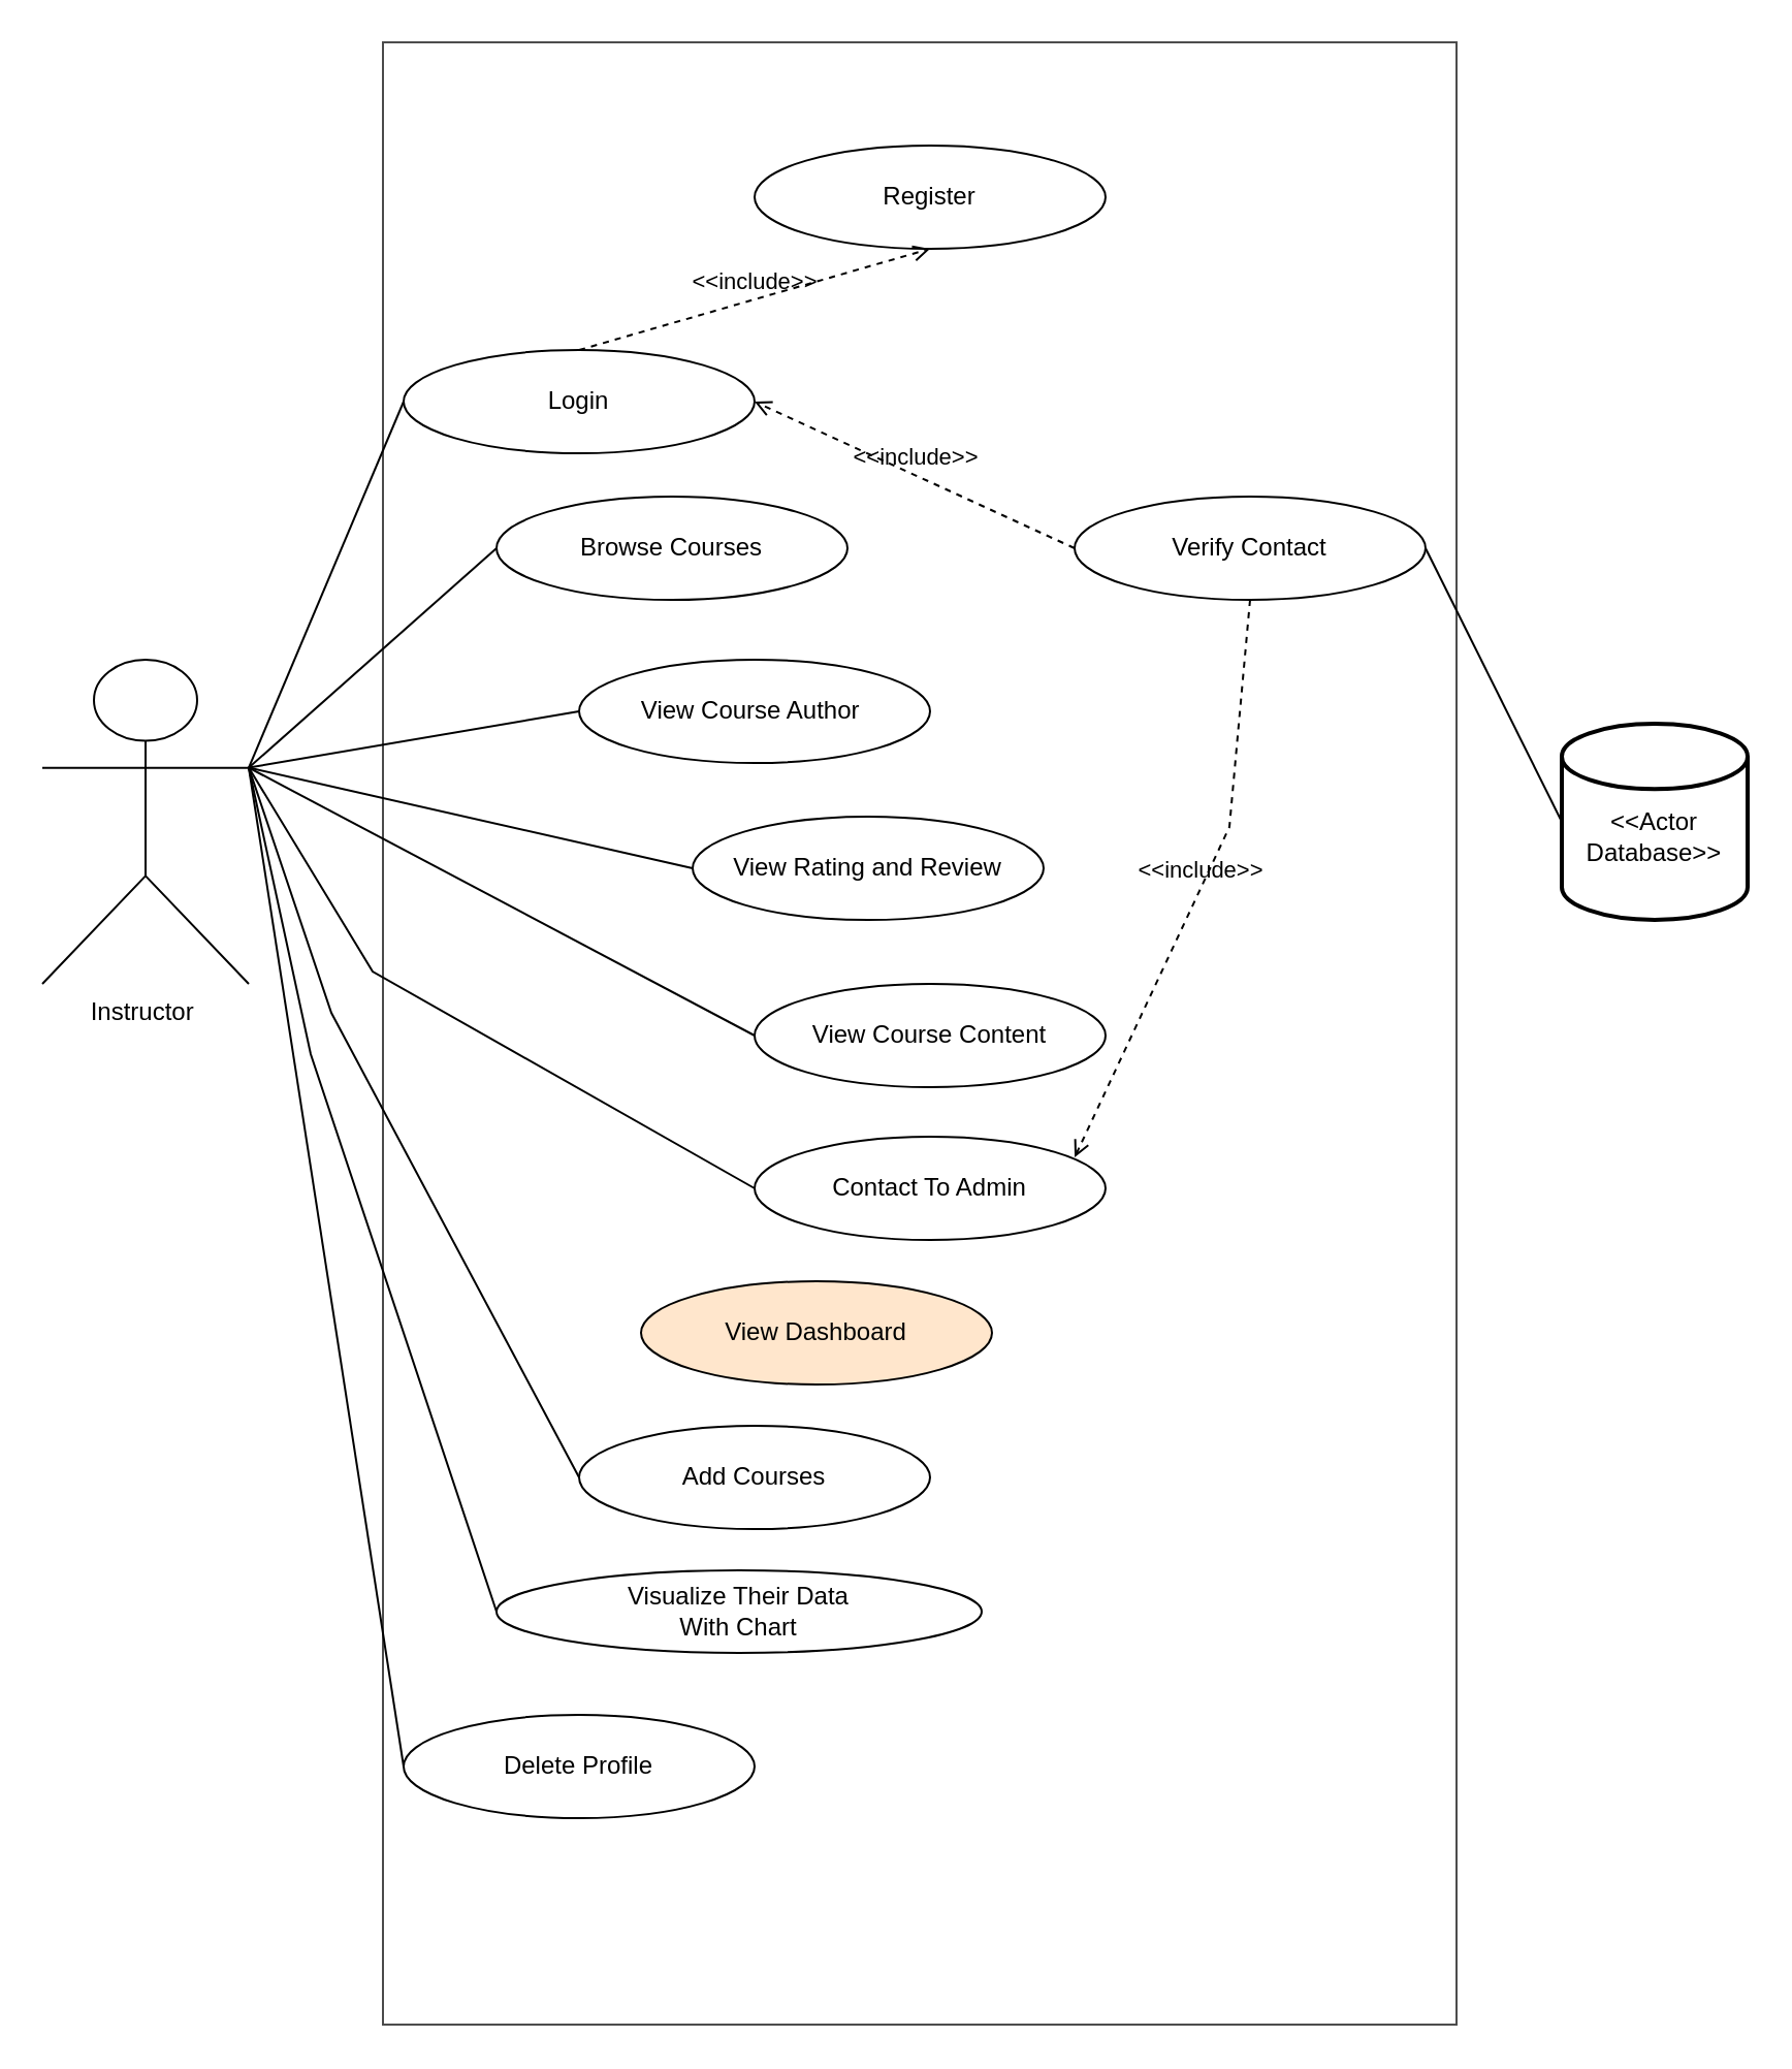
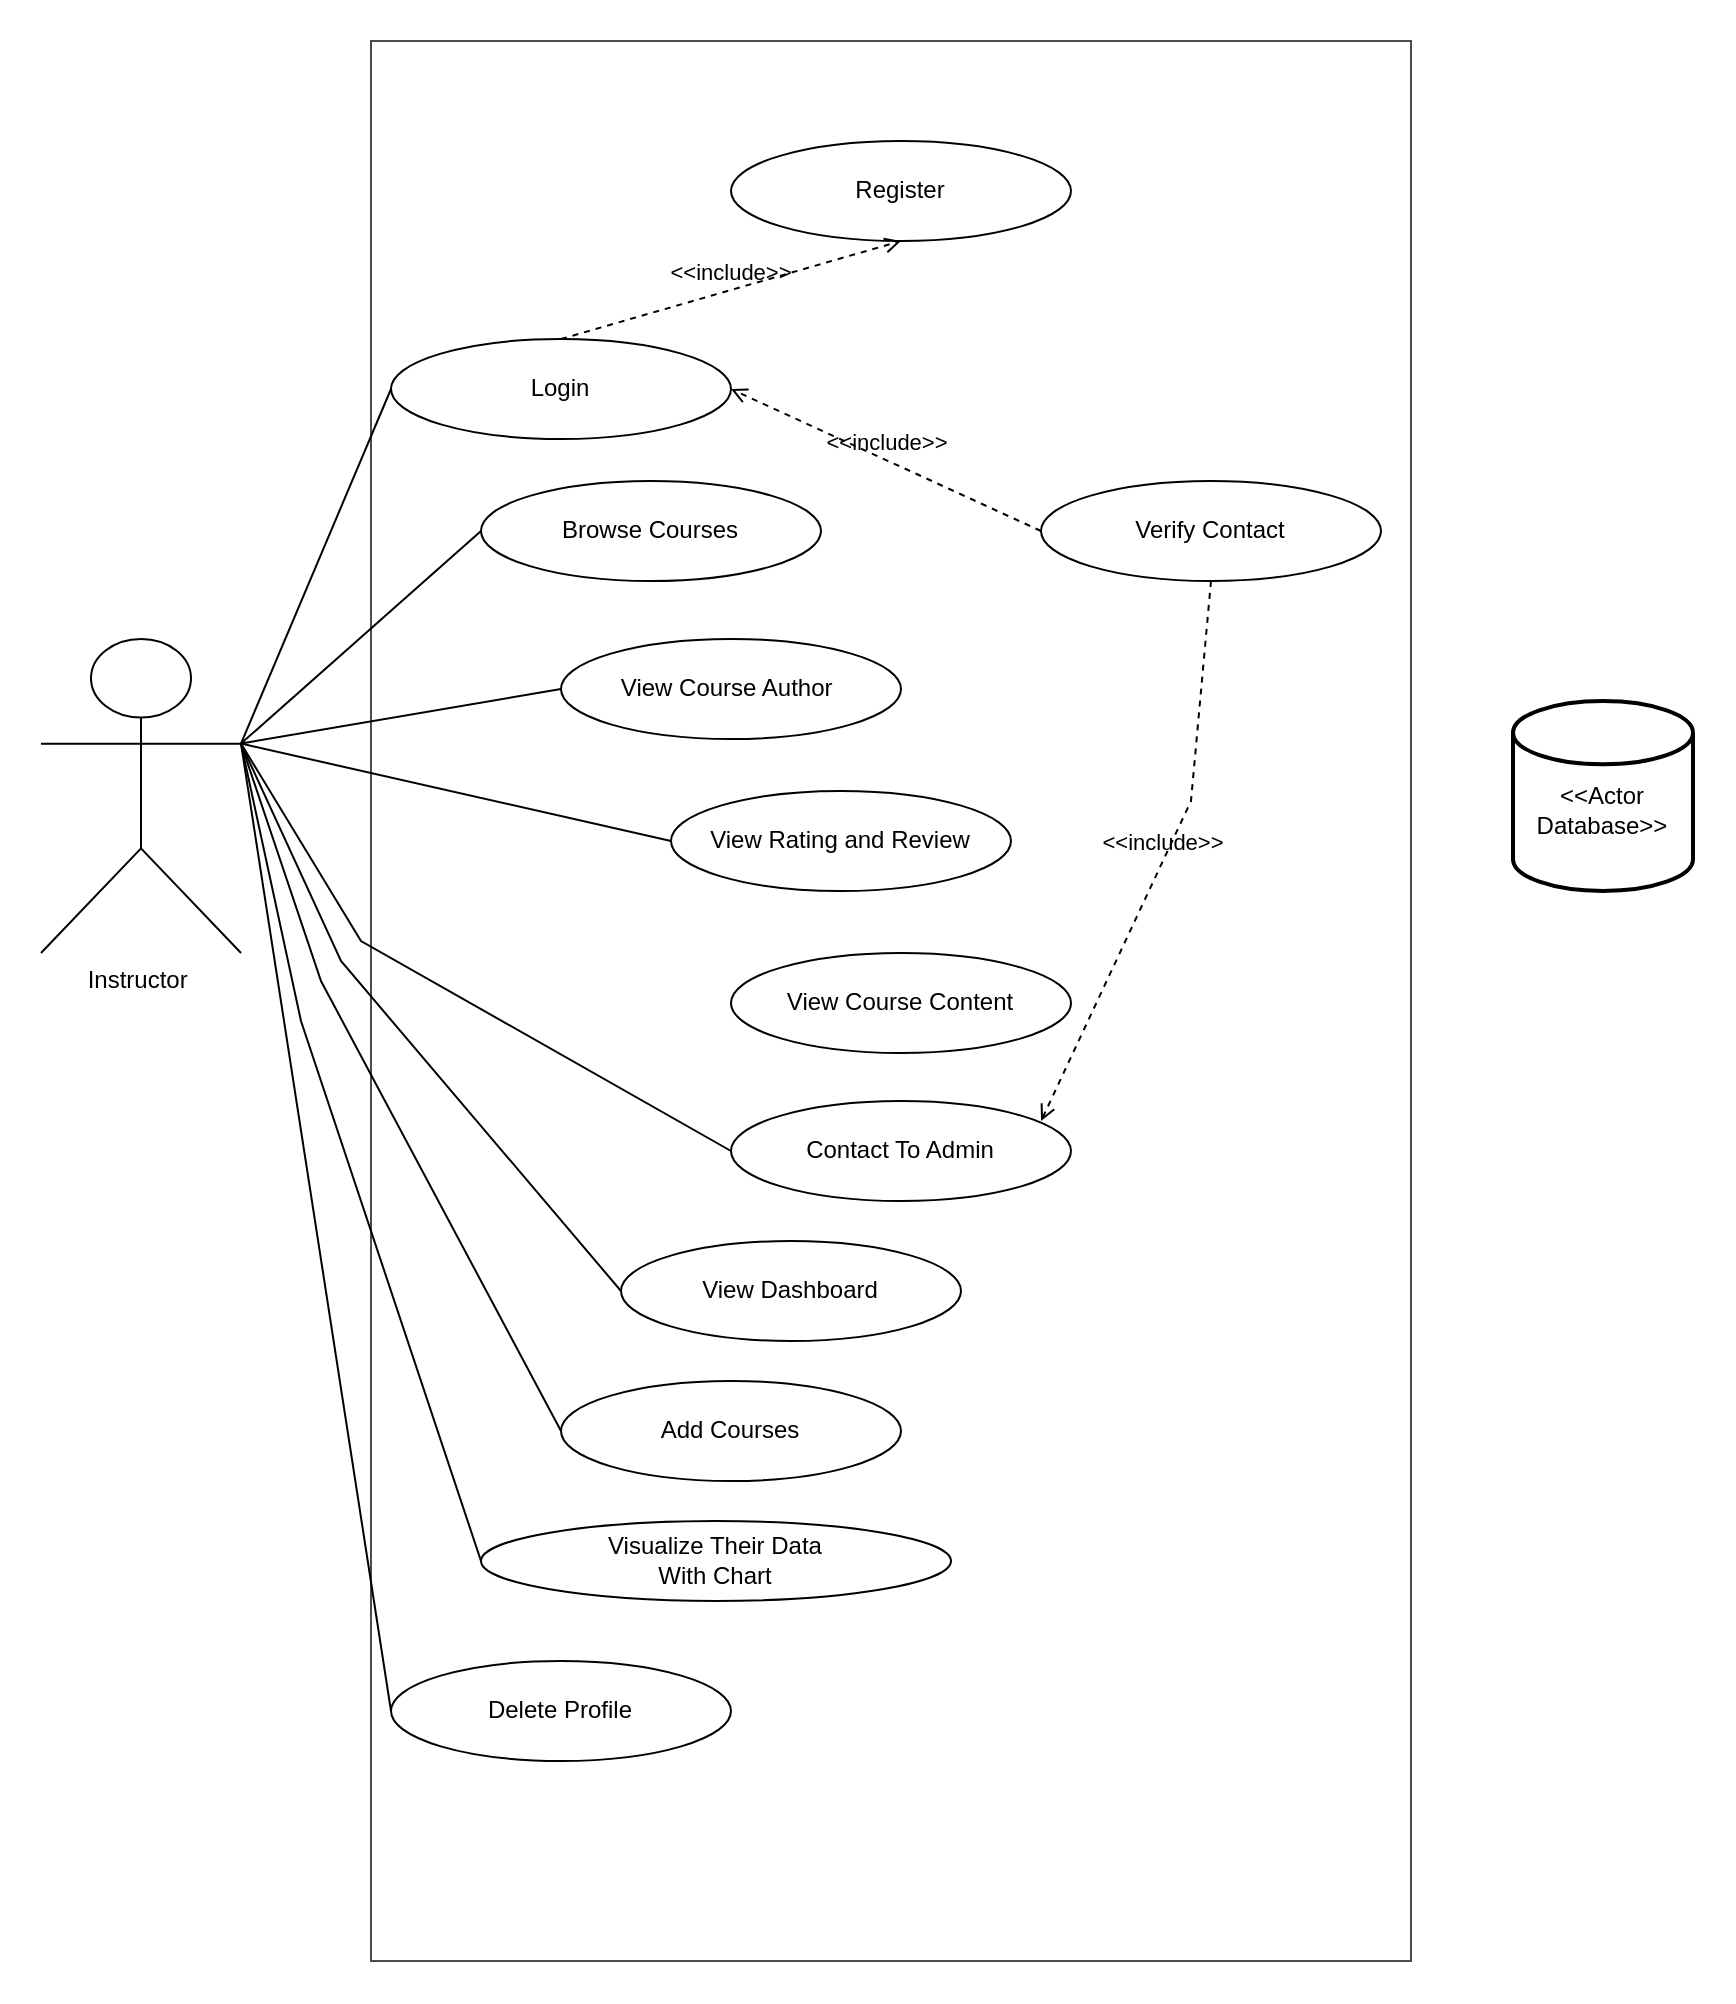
- <mxCell id="29" value="" style="endArrow=none;html=1;rounded=0;entryX=0;entryY=0.5;entryDx=0;entryDy=0;entryPerimeter=0;exitX=1;exitY=0.5;exitDx=0;exitDy=0;" parent="1" source="5" target="4" edge="1"><mxGeometry width="50" height="50" relative="1" as="geometry"><mxPoint x="410" y="360" as="sourcePoint" /><mxPoint x="460" y="310" as="targetPoint" /></mxGeometry></mxCell>
- <mxCell id="23" value="" style="endArrow=none;html=1;rounded=0;entryX=0;entryY=0.5;entryDx=0;entryDy=0;exitX=1;exitY=0.333;exitDx=0;exitDy=0;exitPerimeter=0;" parent="1" source="3" target="12" edge="1"><mxGeometry width="50" height="50" relative="1" as="geometry"><mxPoint x="160" y="411" as="sourcePoint" /><mxPoint x="235" y="234" as="targetPoint" /></mxGeometry></mxCell>
+ <mxCell id="25" value="" style="endArrow=none;html=1;rounded=0;entryX=0;entryY=0.5;entryDx=0;entryDy=0;exitX=1;exitY=0.333;exitDx=0;exitDy=0;exitPerimeter=0;" parent="1" source="3" target="14" edge="1"><mxGeometry width="50" height="50" relative="1" as="geometry"><mxPoint x="130" y="381" as="sourcePoint" /><mxPoint x="375" y="585" as="targetPoint" /><Array as="points"><mxPoint x="170" y="480" /></Array></mxGeometry></mxCell>
- <mxCell id="14" value="View Dashboard" style="ellipse;whiteSpace=wrap;html=1;fillColor=#ffe6cc;" parent="1" vertex="1"><mxGeometry x="310" y="620" width="170" height="50" as="geometry" /></mxCell>
+ <mxCell id="14" value="View Dashboard" style="ellipse;whiteSpace=wrap;html=1;" parent="1" vertex="1"><mxGeometry x="310" y="620" width="170" height="50" as="geometry" /></mxCell>
